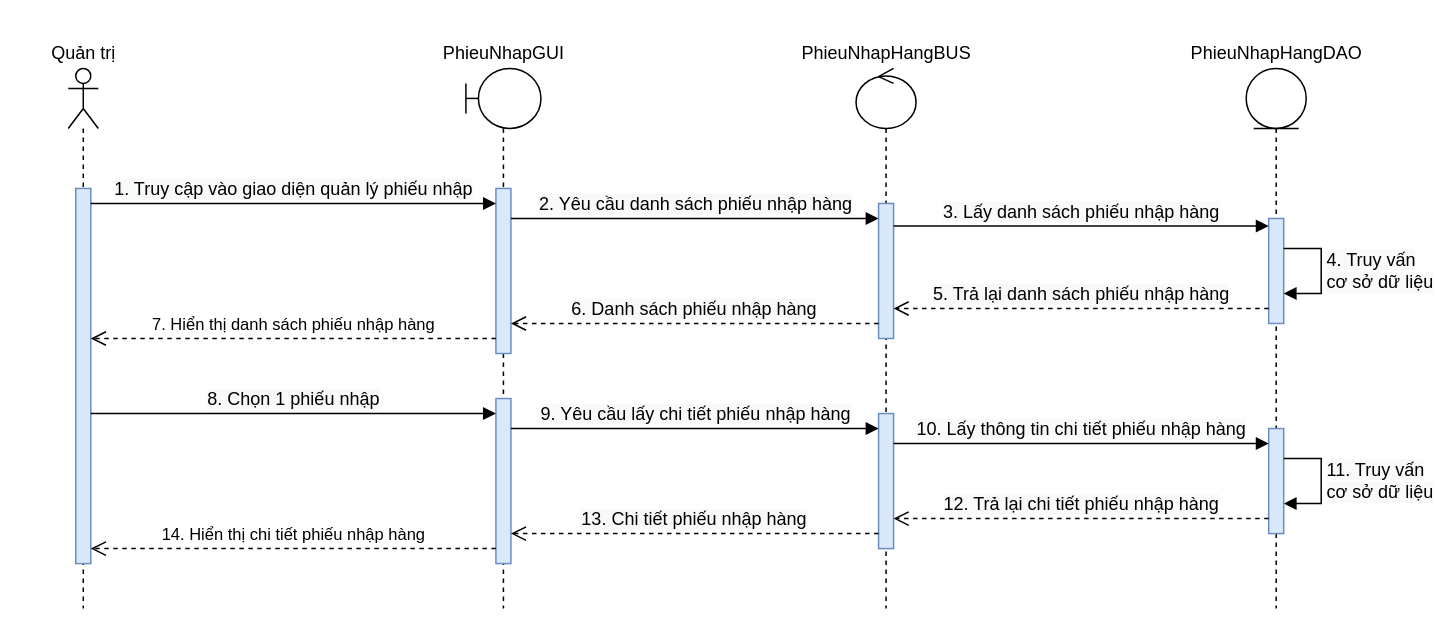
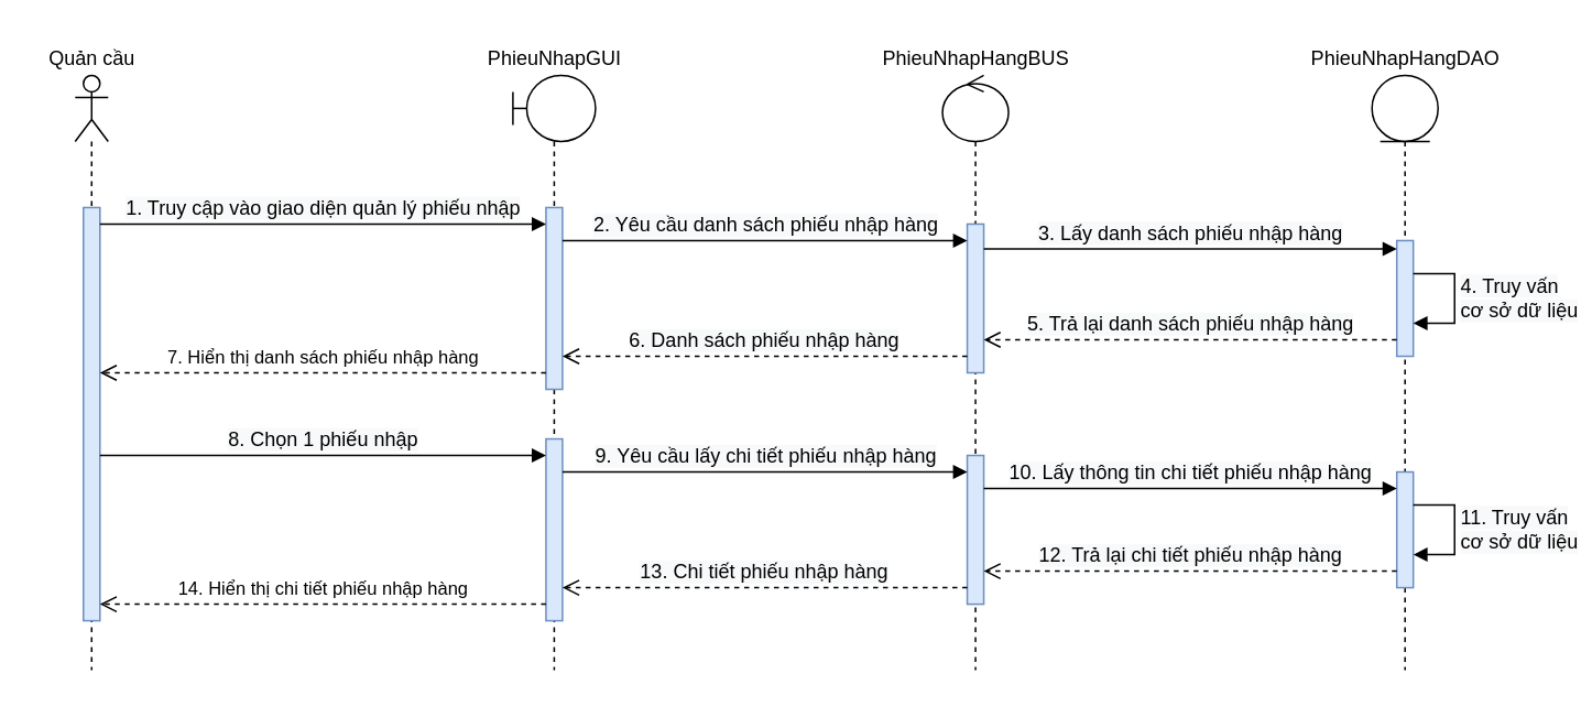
- <mxCell id="19" value="Quản trị" style="text;html=1;align=center;verticalAlign=middle;resizable=0;points=[];autosize=1;strokeColor=none;fillColor=none;" parent="1" vertex="1"><mxGeometry y="20" width="70" height="30" as="geometry" x="20" /></mxCell>
+ <mxCell id="19" value="Quản cầu" style="text;html=1;align=center;verticalAlign=middle;resizable=0;points=[];autosize=1;strokeColor=none;fillColor=none;" parent="1" vertex="1"><mxGeometry y="20" width="70" height="30" as="geometry" x="20" /></mxCell>
